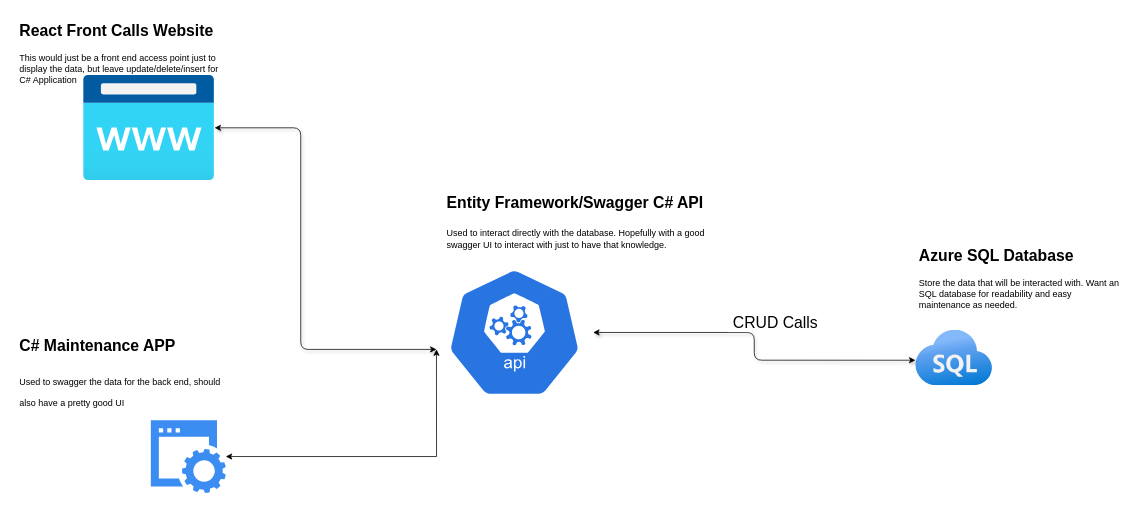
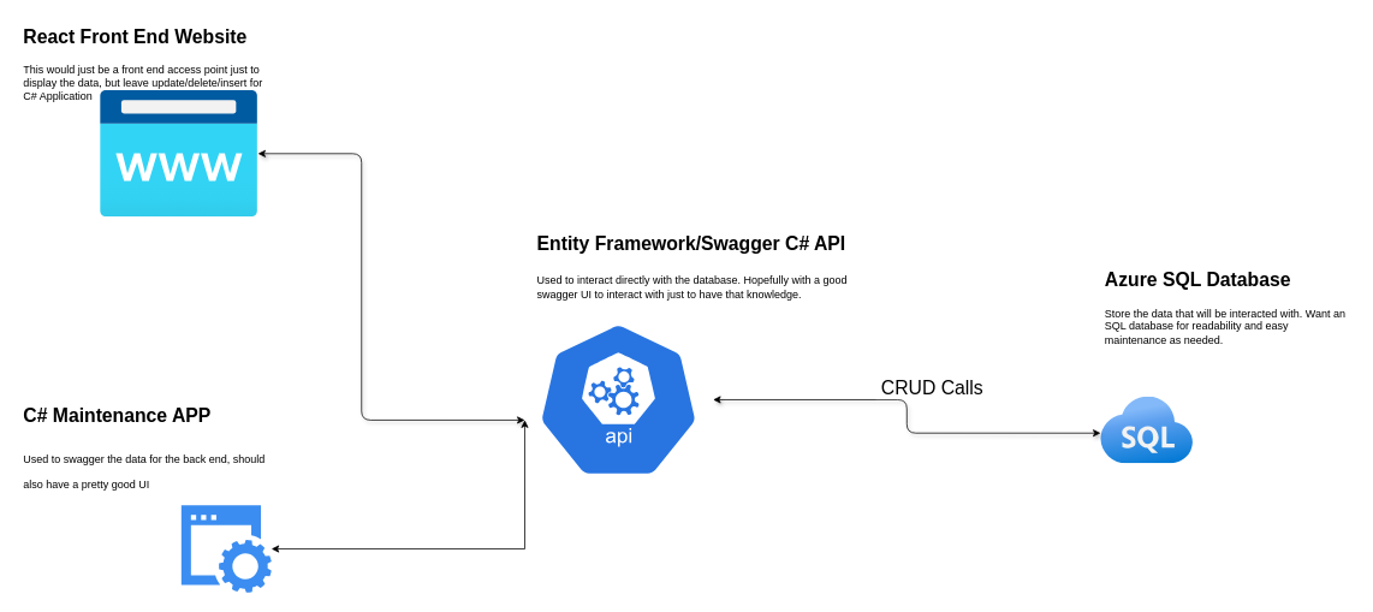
- <mxCell id="2" value="&lt;h1&gt;&lt;font style=&quot;font-size: 21px;&quot;&gt;React Front Calls Website&lt;/font&gt;&lt;/h1&gt;&lt;p&gt;This would just be a front end access point just to display the data, but leave update/delete/insert for C# Application&lt;/p&gt;" style="text;html=1;strokeColor=none;fillColor=none;spacing=5;spacingTop=-20;whiteSpace=wrap;overflow=hidden;rounded=0;" parent="1" vertex="1"><mxGeometry x="20" y="20" width="280" height="120" as="geometry" /></mxCell>
+ <mxCell id="2" value="&lt;h1&gt;&lt;font style=&quot;font-size: 21px;&quot;&gt;React Front End Website&lt;/font&gt;&lt;/h1&gt;&lt;p&gt;This would just be a front end access point just to display the data, but leave update/delete/insert for C# Application&lt;/p&gt;" style="text;html=1;strokeColor=none;fillColor=none;spacing=5;spacingTop=-20;whiteSpace=wrap;overflow=hidden;rounded=0;" parent="1" vertex="1"><mxGeometry x="20" y="20" width="280" height="120" as="geometry" /></mxCell>
- <mxCell id="3" value="&lt;h1&gt;&lt;font style=&quot;font-size: 21px;&quot;&gt;Azure SQL Database&lt;/font&gt;&lt;/h1&gt;&lt;p&gt;Store the data that will be interacted with. Want an SQL database for readability and easy maintenance as needed.&amp;nbsp;&lt;/p&gt;" style="text;html=1;strokeColor=none;fillColor=none;spacing=5;spacingTop=-20;whiteSpace=wrap;overflow=hidden;rounded=0;" parent="1" vertex="1"><mxGeometry x="1220" y="320" width="280" height="120" as="geometry" /></mxCell>
+ <mxCell id="3" value="&lt;h1&gt;&lt;font style=&quot;font-size: 21px;&quot;&gt;Azure SQL Database&lt;/font&gt;&lt;/h1&gt;&lt;p&gt;Store the data that will be interacted with. Want an SQL database for readability and easy maintenance as needed.&amp;nbsp;&lt;/p&gt;" style="text;html=1;strokeColor=none;fillColor=none;spacing=5;spacingTop=-20;whiteSpace=wrap;overflow=hidden;rounded=0;" parent="1" vertex="1"><mxGeometry x="1220" y="290" width="280" height="120" as="geometry" /></mxCell>
